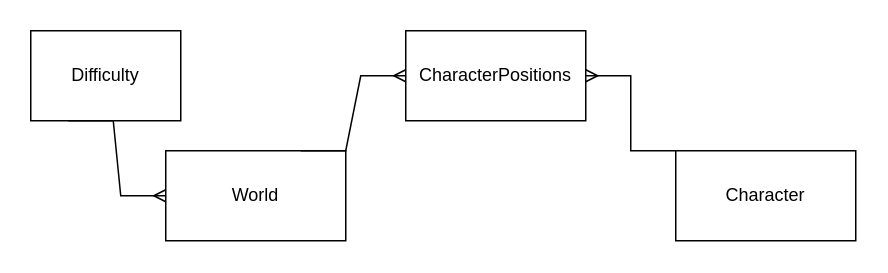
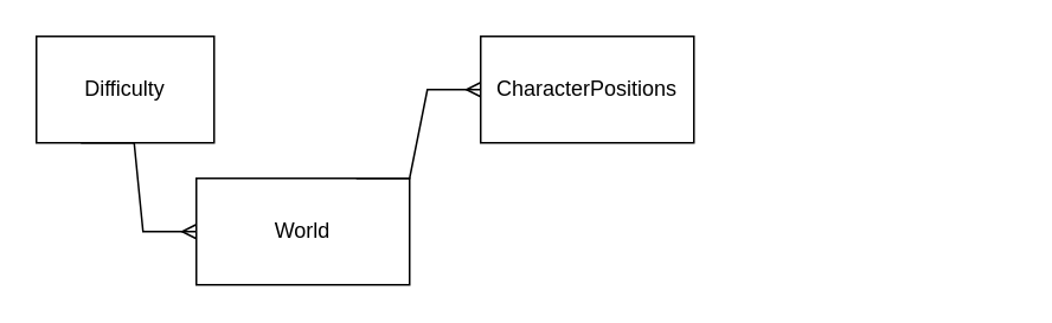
- <mxCell id="8" value="" style="edgeStyle=entityRelationEdgeStyle;fontSize=12;html=1;endArrow=ERmany;rounded=0;entryX=1;entryY=0.5;entryDx=0;entryDy=0;exitX=0;exitY=0;exitDx=0;exitDy=0;" edge="1" parent="1" source="3" target="4"><mxGeometry width="100" height="100" relative="1" as="geometry"><mxPoint x="330" y="360" as="sourcePoint" /><mxPoint x="430" y="260" as="targetPoint" /></mxGeometry></mxCell>
- <mxCell id="3" value="Character" style="rounded=0;whiteSpace=wrap;html=1;" vertex="1" parent="1"><mxGeometry x="450" y="100" width="120" height="60" as="geometry" /></mxCell>
